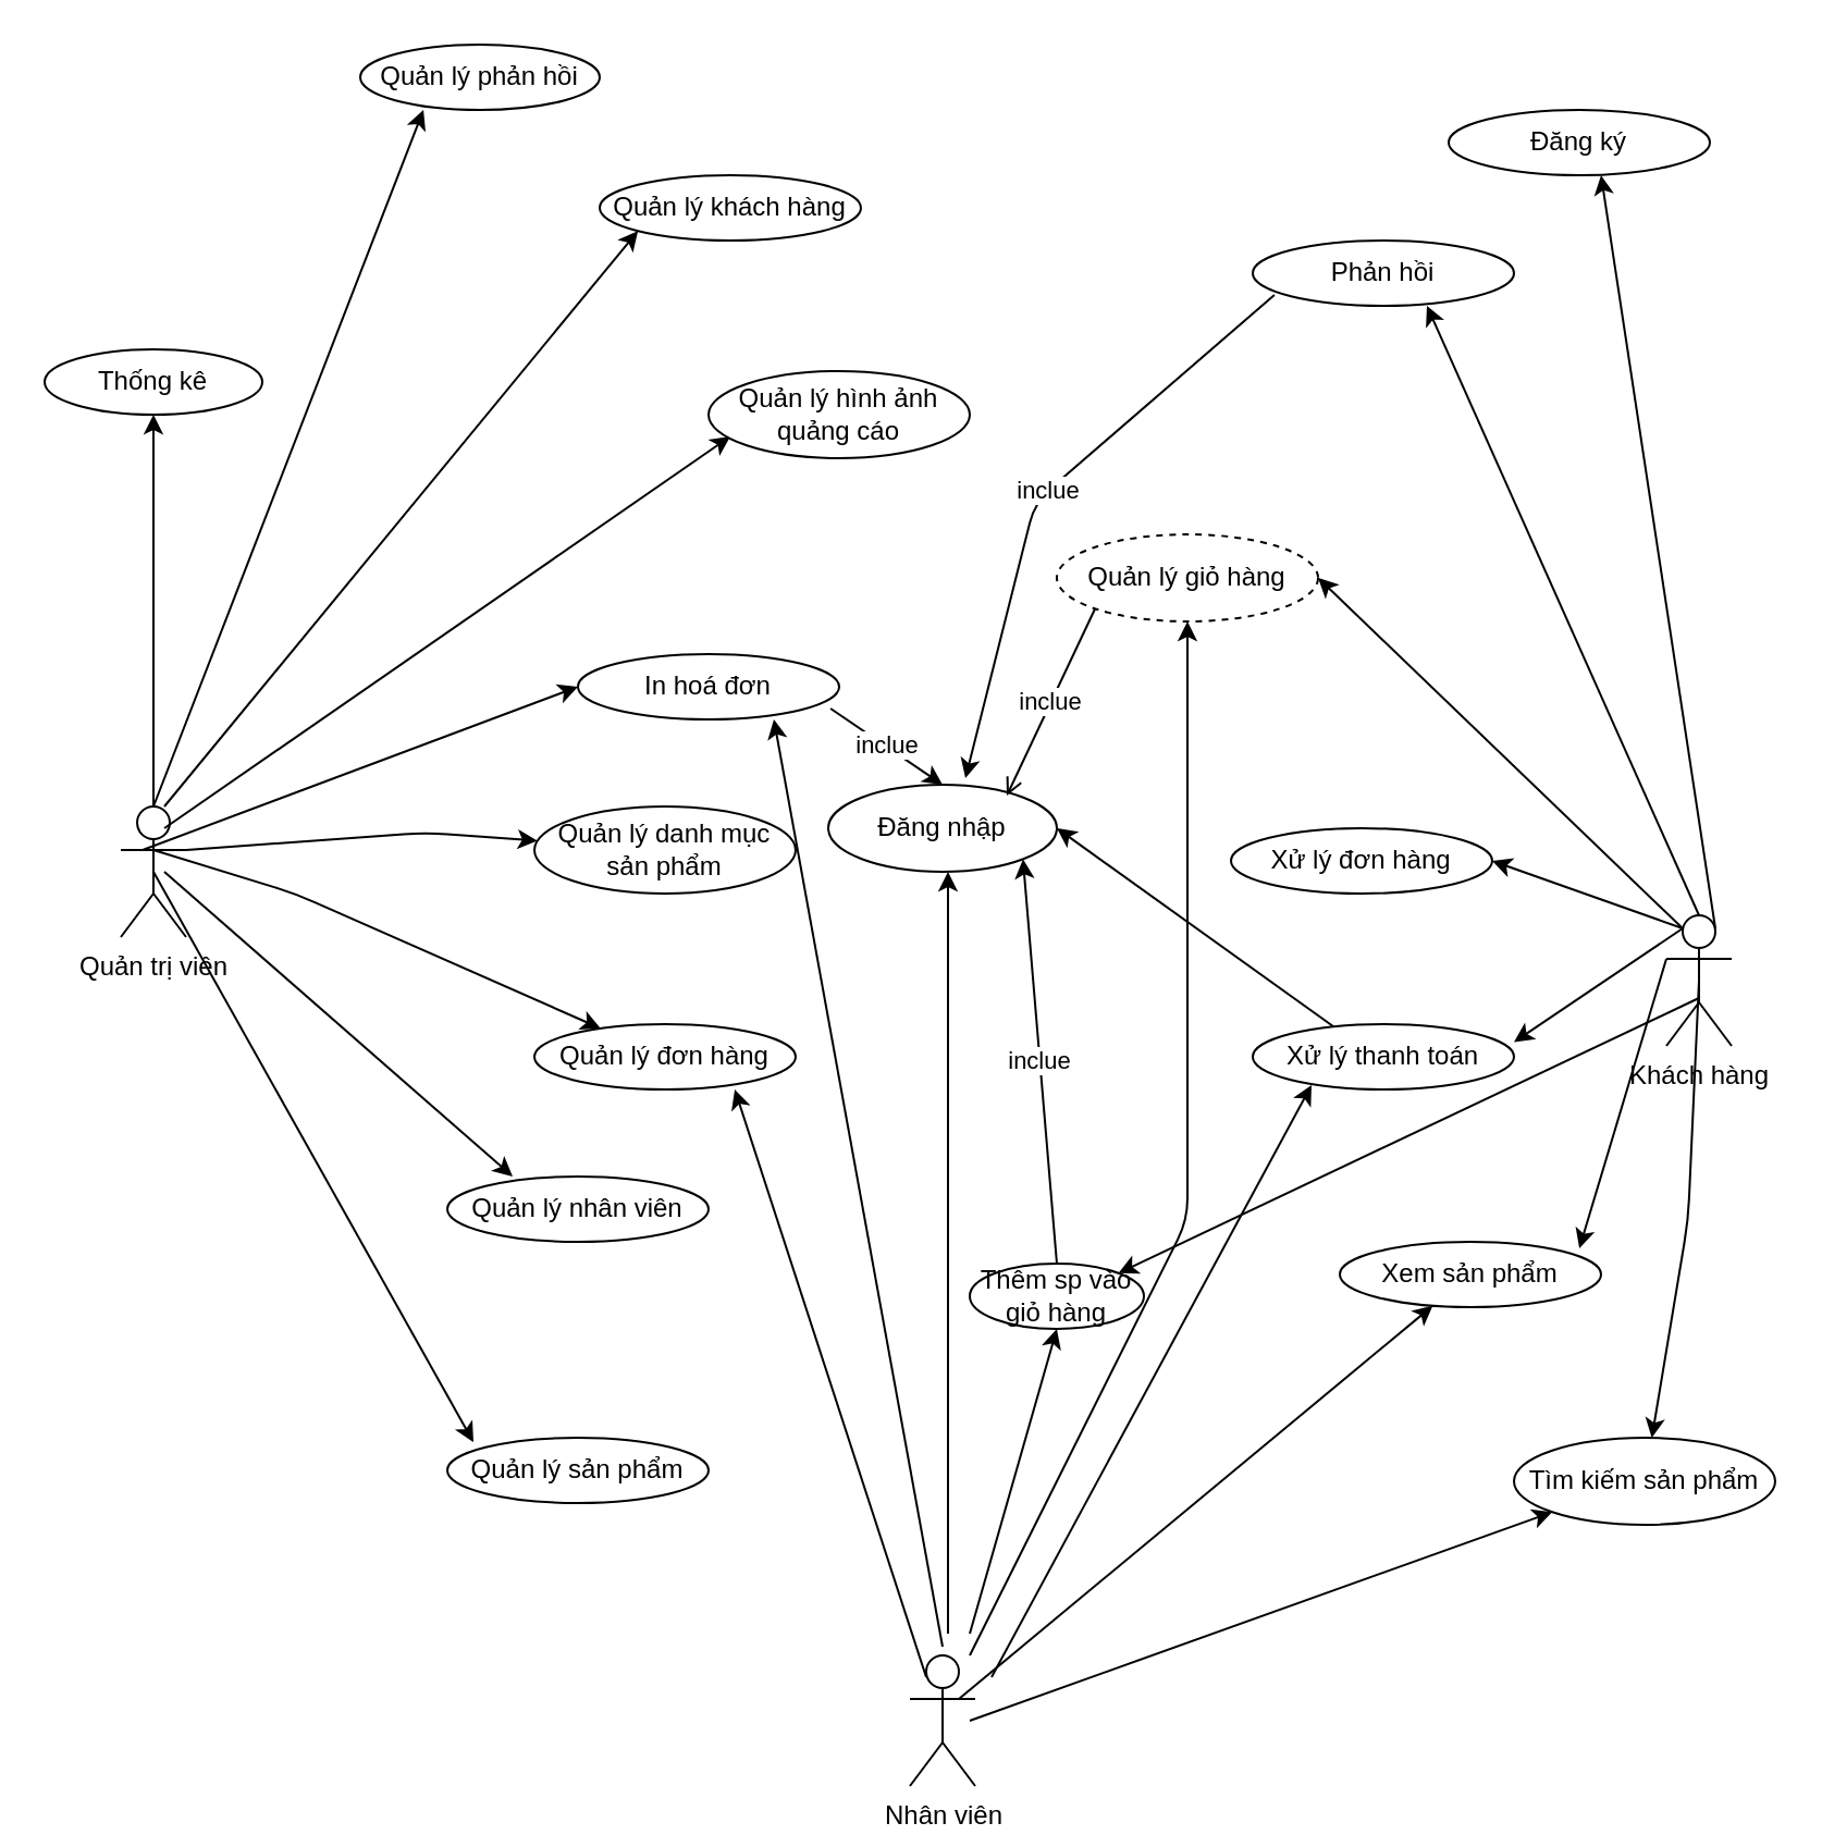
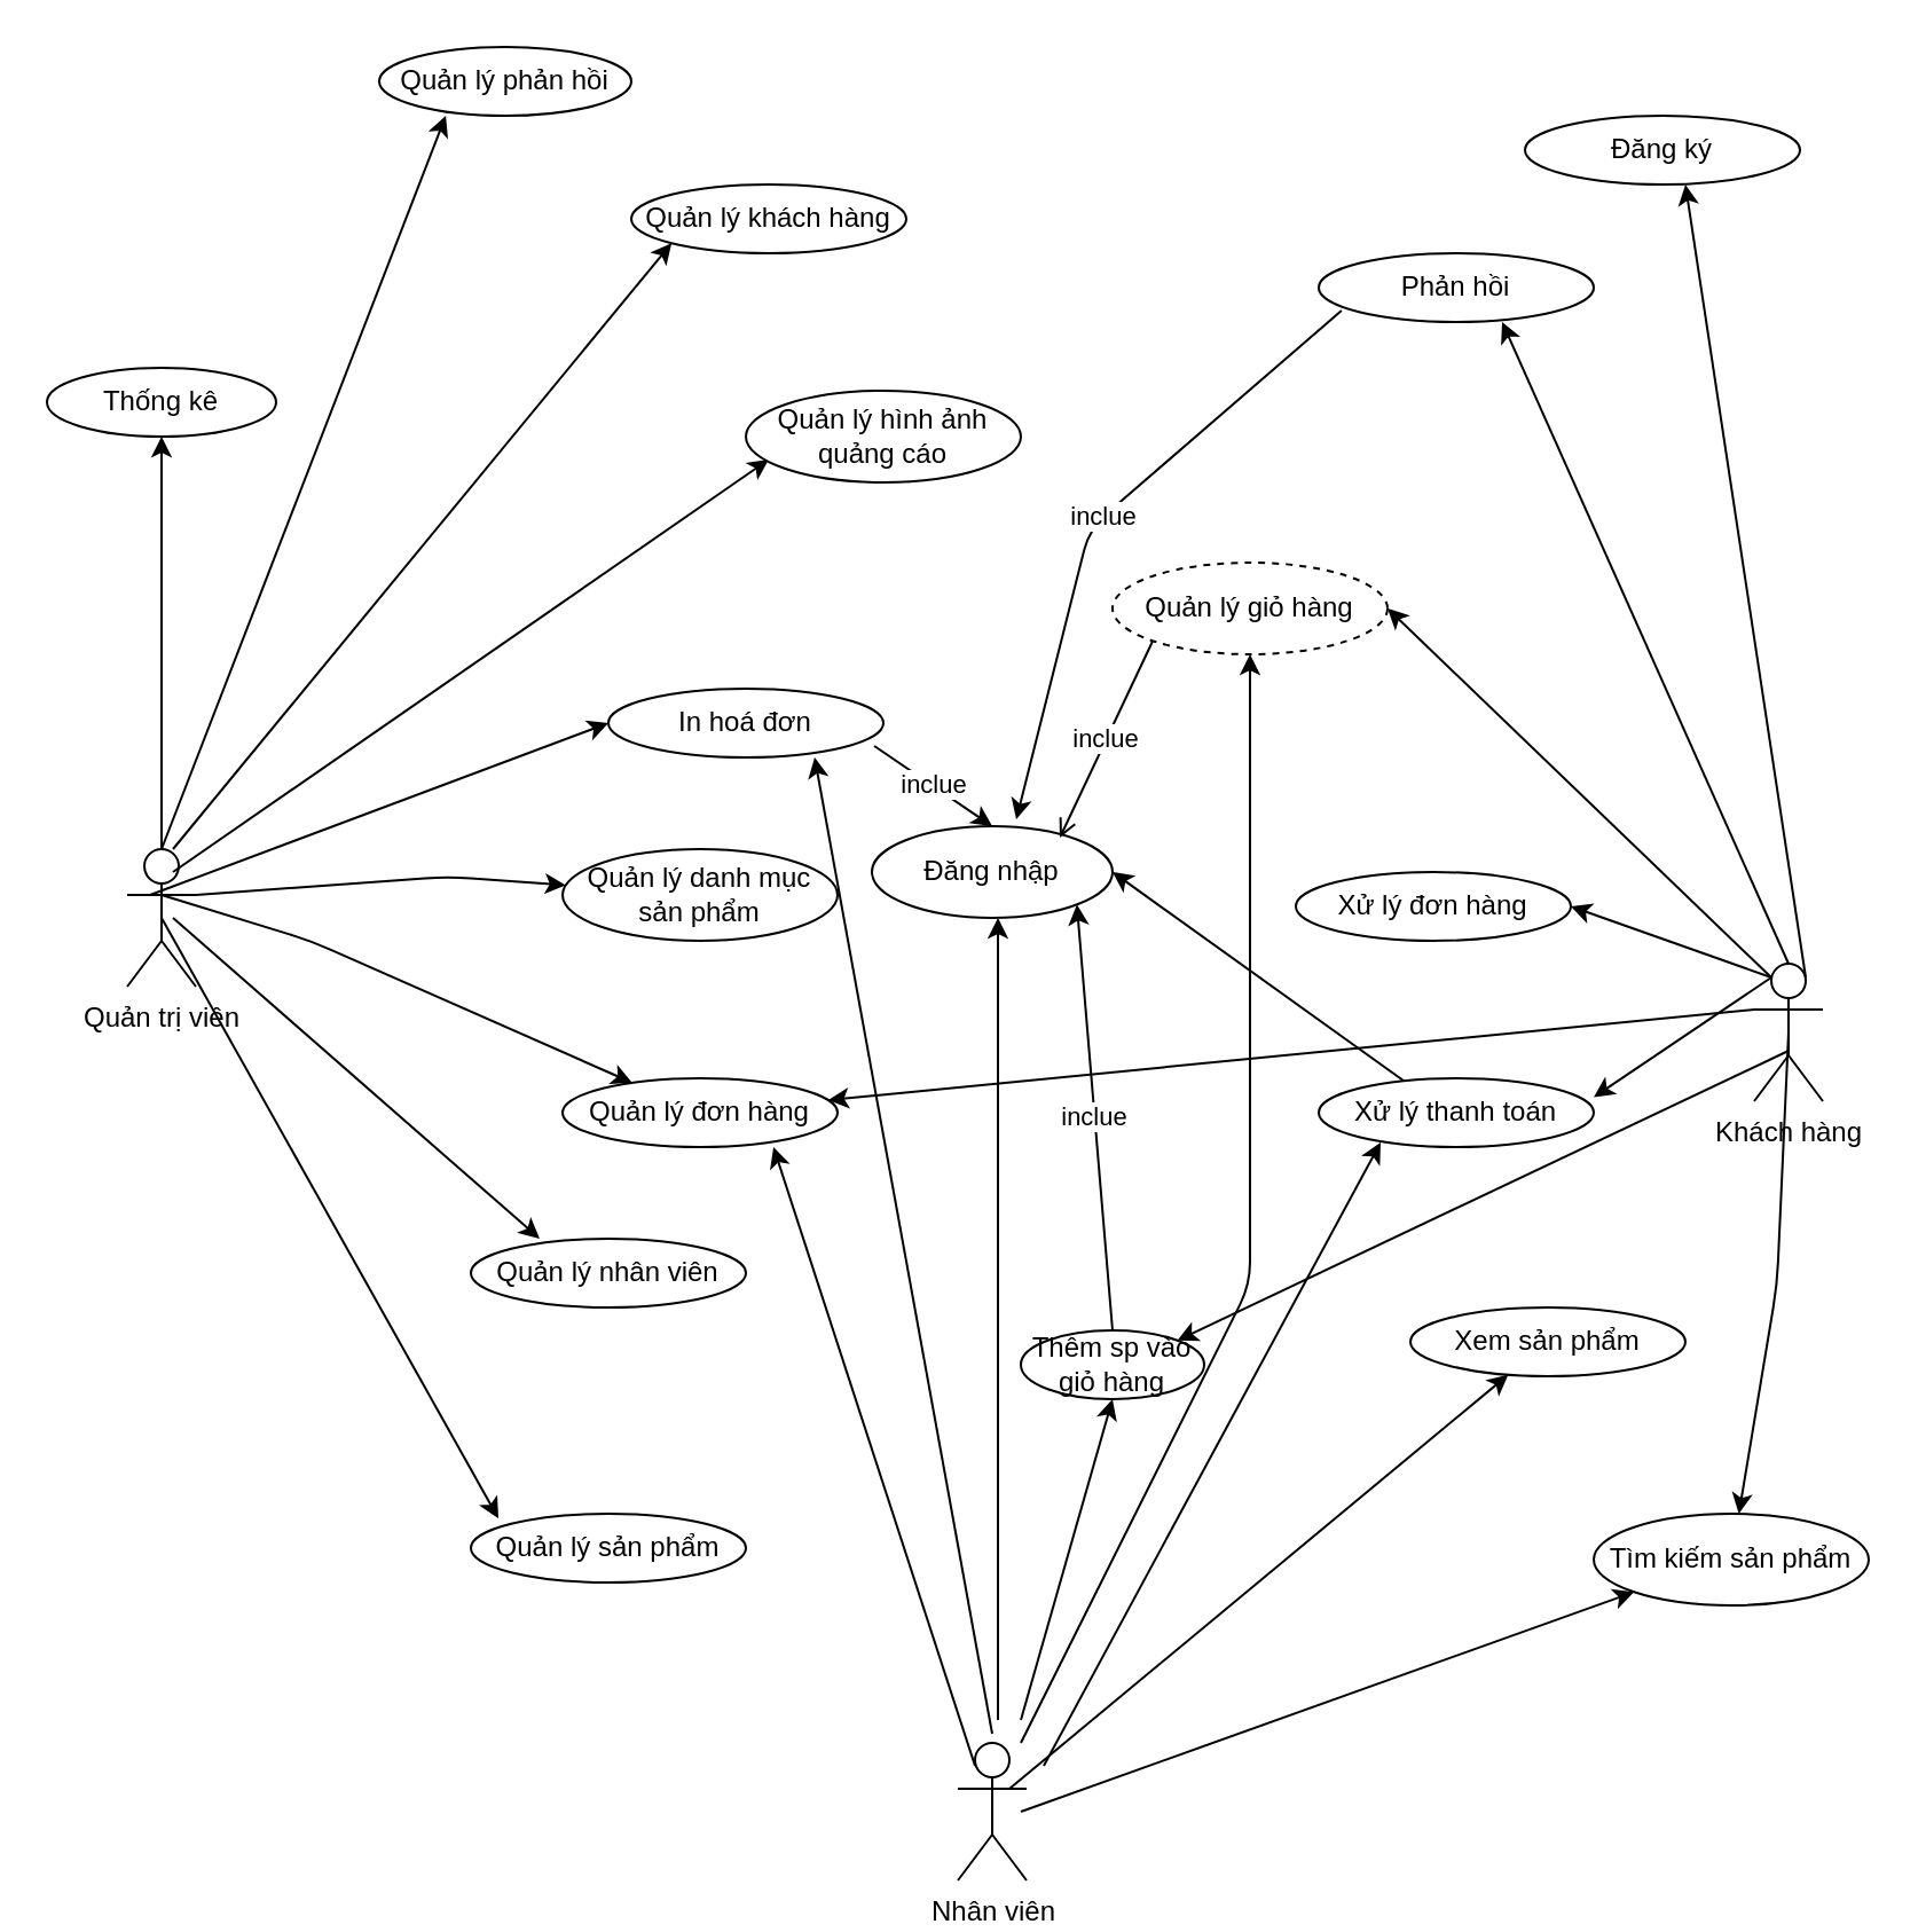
- <mxCell id="33" value="" style="endArrow=classic;html=1;exitX=0;exitY=0.333;exitDx=0;exitDy=0;exitPerimeter=0;entryX=0.917;entryY=0.1;entryDx=0;entryDy=0;entryPerimeter=0;" edge="1" parent="1" source="21" target="34"><mxGeometry width="50" height="50" relative="1" as="geometry"><mxPoint x="745" y="490" as="sourcePoint" /><mxPoint x="645" y="540" as="targetPoint" /></mxGeometry></mxCell>
+ <mxCell id="33" value="" style="endArrow=classic;html=1;exitX=0;exitY=0.333;exitDx=0;exitDy=0;exitPerimeter=0;" edge="1" parent="1" source="21" target="16"><mxGeometry width="50" height="50" relative="1" as="geometry"><mxPoint x="745" y="490" as="sourcePoint" /><mxPoint x="645" y="540" as="targetPoint" /></mxGeometry></mxCell>
